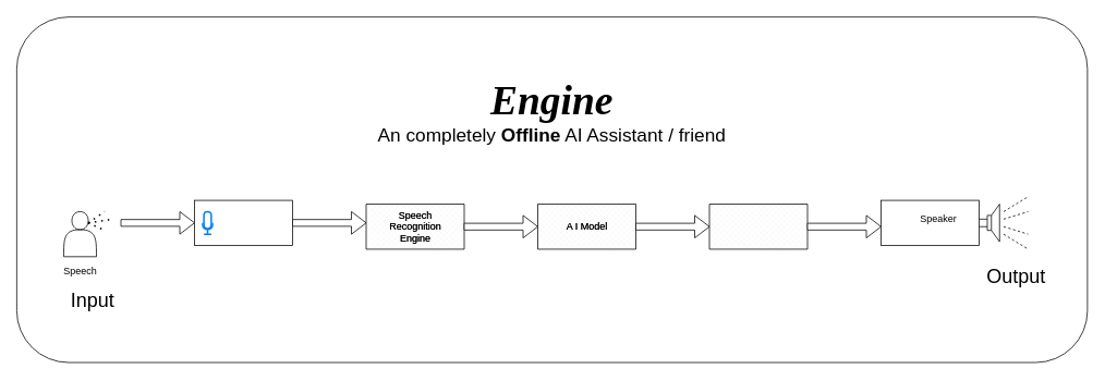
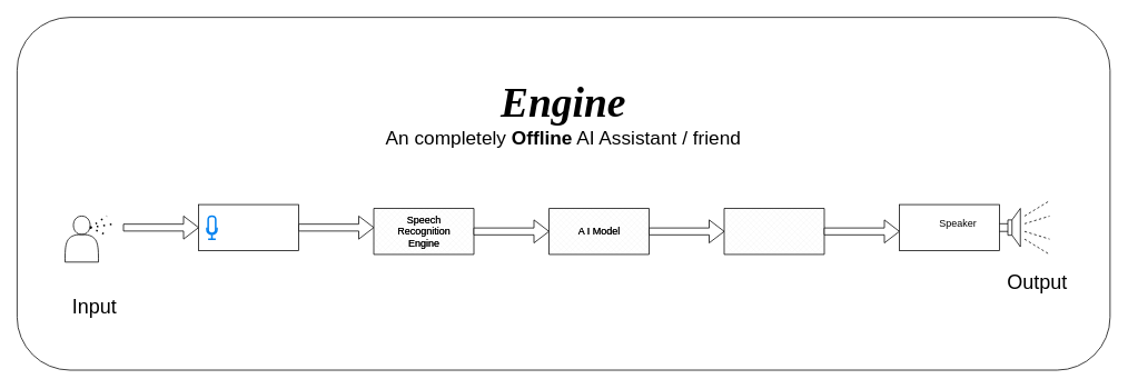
- <mxCell id="16" value="Speech" style="text;html=1;strokeColor=none;fillColor=none;align=center;verticalAlign=middle;whiteSpace=wrap;rounded=0;" parent="14" vertex="1"><mxGeometry y="59.8" width="60" height="27.6" as="geometry" /></mxCell>
